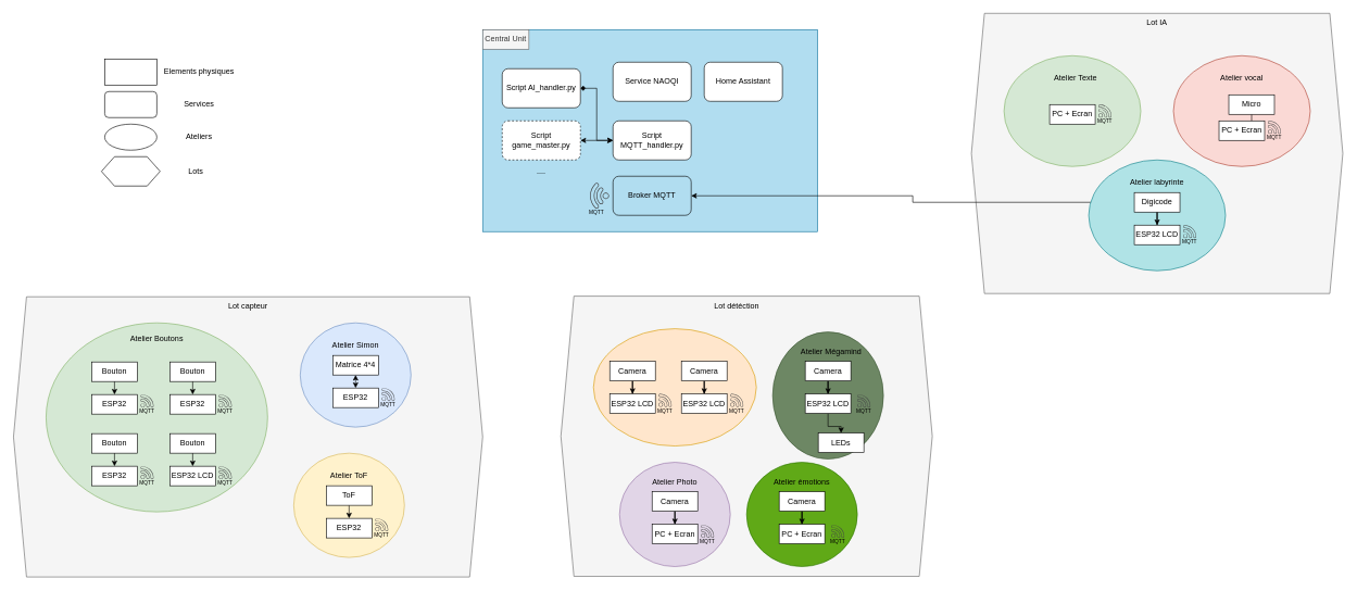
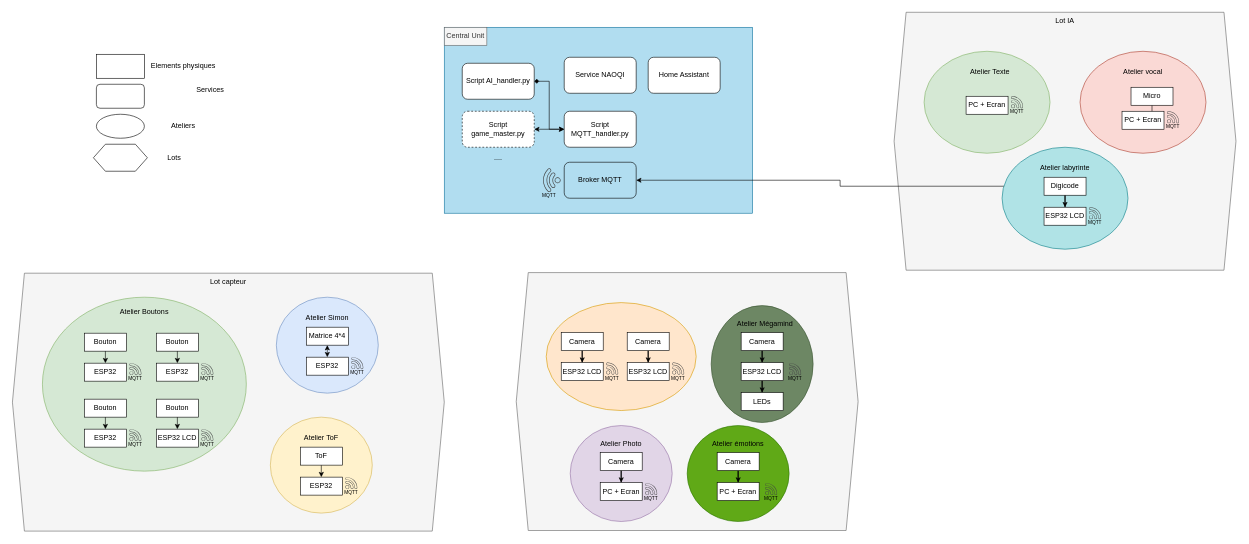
- <mxCell id="13" value="Services" style="text;html=1;align=center;verticalAlign=middle;whiteSpace=wrap;rounded=0;" parent="1" vertex="1"><mxGeometry x="250" y="145" width="110" height="30" as="geometry" /></mxCell>
+ <mxCell id="13" value="Services" style="text;html=1;align=center;verticalAlign=middle;whiteSpace=wrap;rounded=0;" parent="1" vertex="1"><mxGeometry x="295" y="135" width="110" height="30" as="geometry" /></mxCell>
- <mxCell id="125" value="Lots" style="text;html=1;align=center;verticalAlign=middle;whiteSpace=wrap;rounded=0;" parent="1" vertex="1"><mxGeometry x="270" y="250" width="60" height="25" as="geometry" /></mxCell>
+ <mxCell id="125" value="Lots" style="text;html=1;align=center;verticalAlign=middle;whiteSpace=wrap;rounded=0;" parent="1" vertex="1"><mxGeometry x="260" y="250" width="60" height="25" as="geometry" /></mxCell>
- <mxCell id="91" value="Lot détéction" style="text;html=1;align=center;verticalAlign=middle;whiteSpace=wrap;rounded=0;" parent="1" vertex="1"><mxGeometry x="1090" y="454" width="80" height="30" as="geometry" /></mxCell>
- <mxCell id="90" value="LEDs" style="rounded=0;whiteSpace=wrap;html=1;" parent="1" vertex="1"><mxGeometry x="1255" y="664" width="70" height="30" as="geometry" /></mxCell>
+ <mxCell id="90" value="LEDs" style="rounded=0;whiteSpace=wrap;html=1;" parent="1" vertex="1"><mxGeometry x="1235" y="654" width="70" height="30" as="geometry" /></mxCell>
